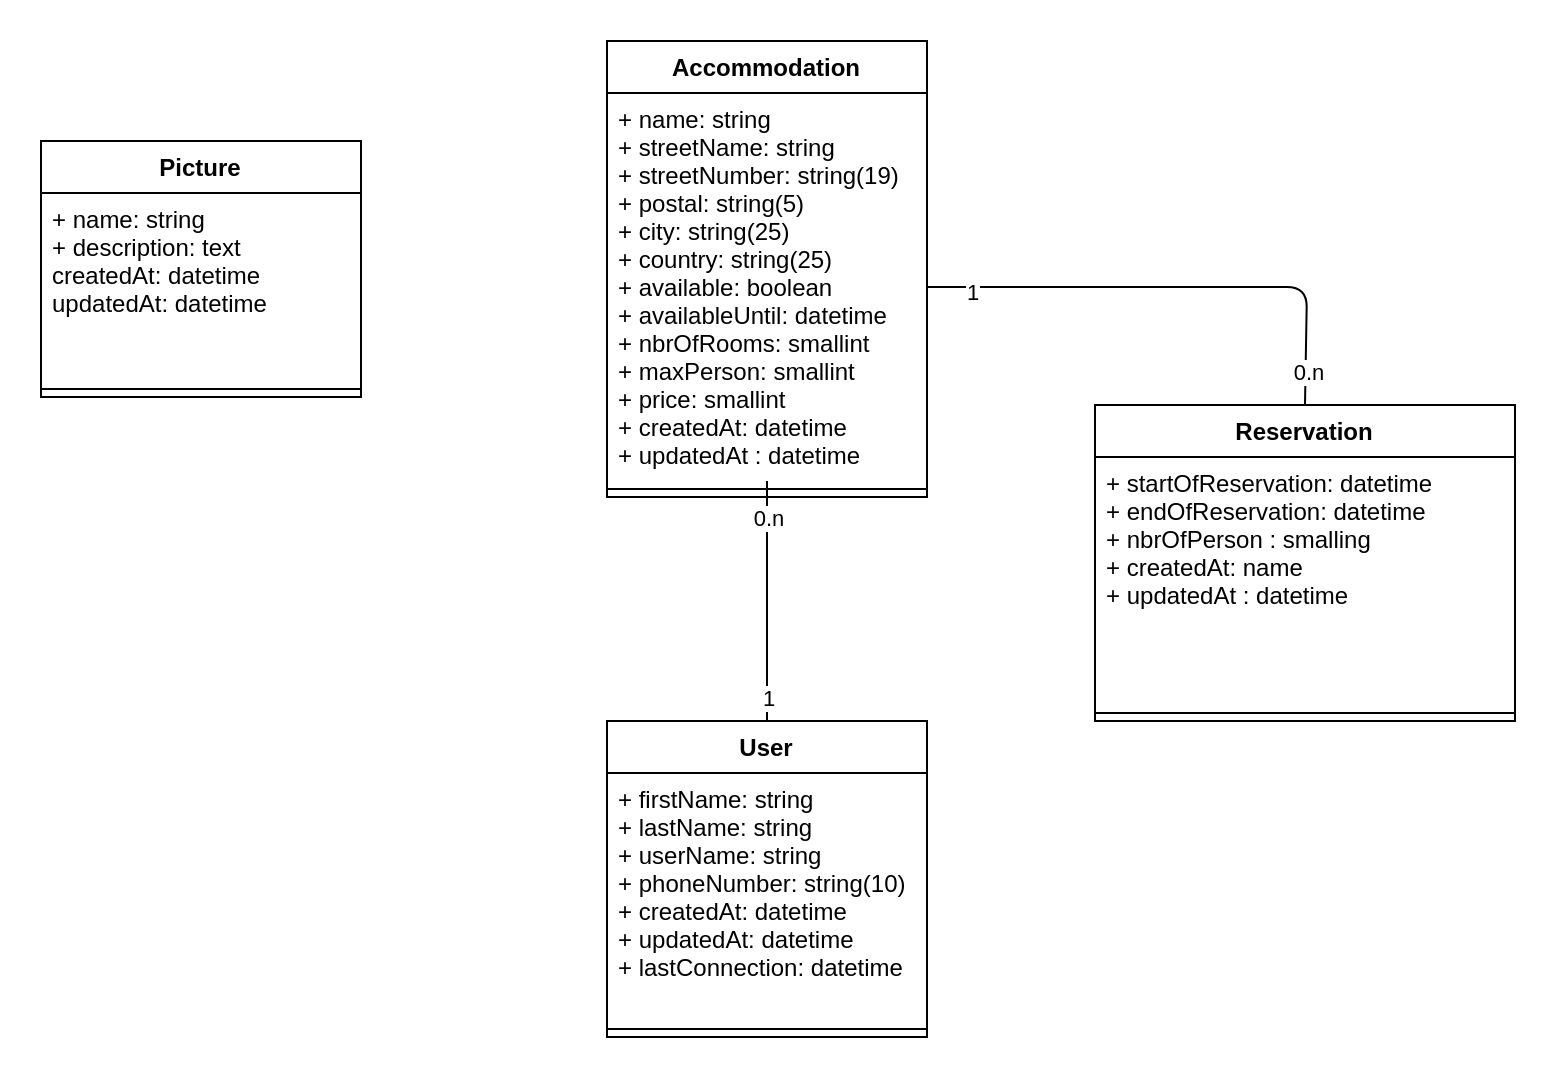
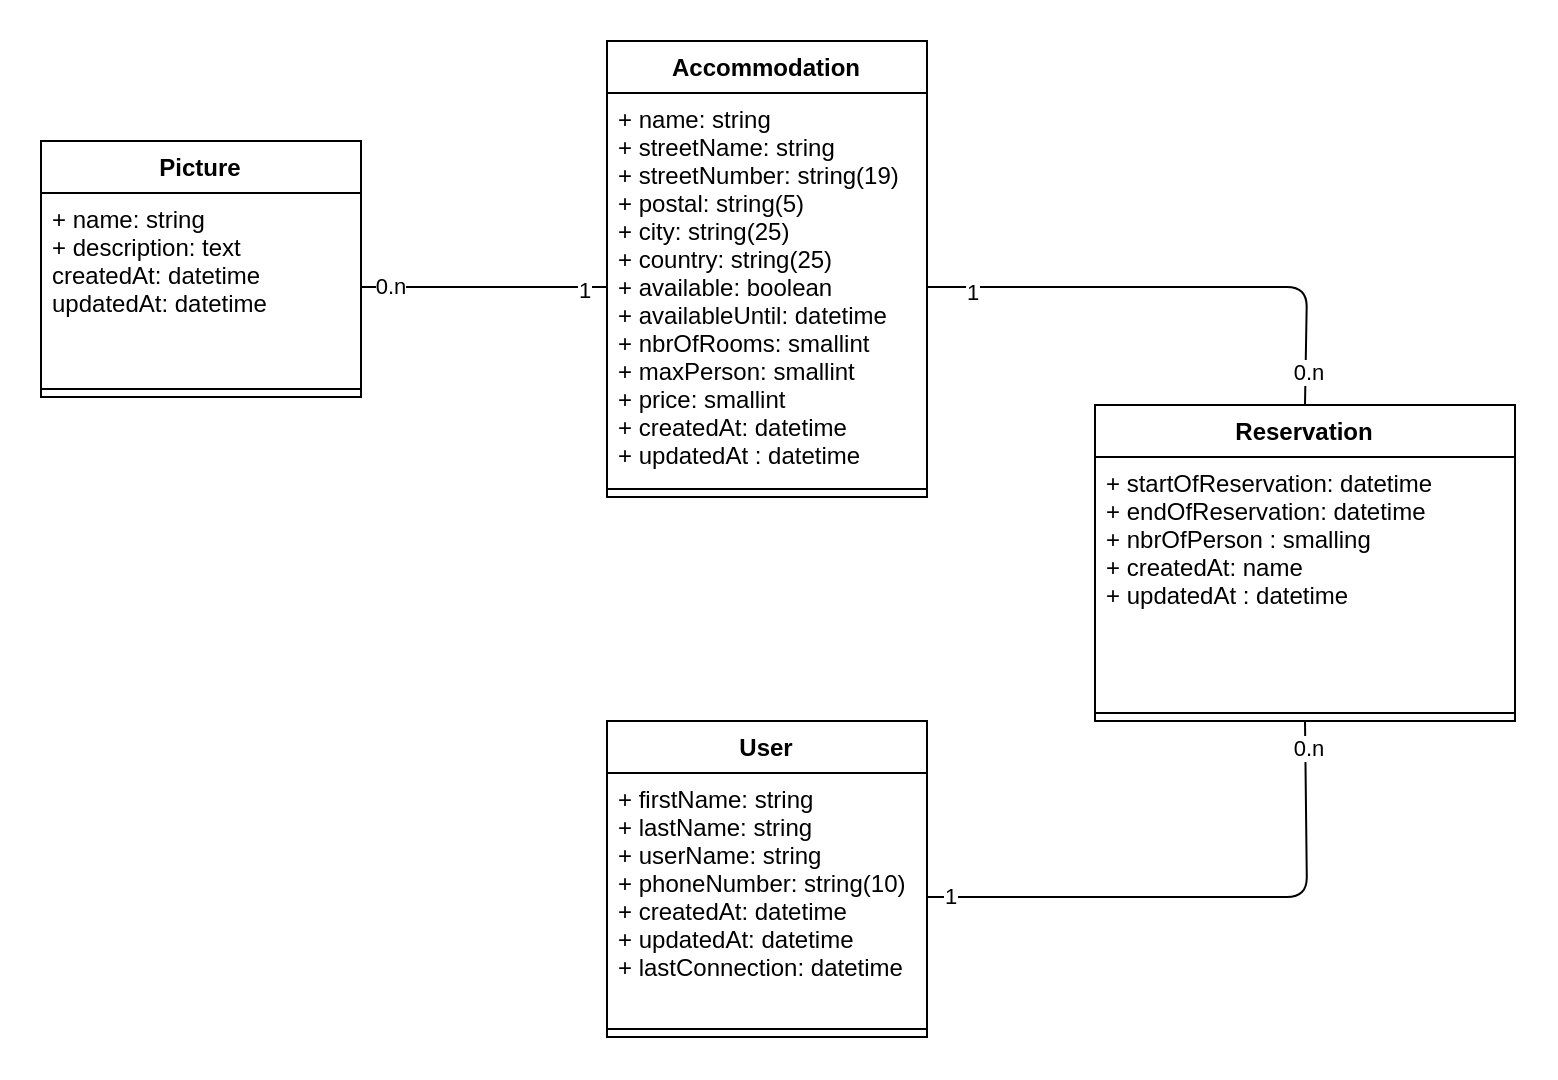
+ <mxCell id="23" style="edgeStyle=none;html=1;exitX=1;exitY=0.5;exitDx=0;exitDy=0;endArrow=none;endFill=0;" parent="1" source="21" target="6" edge="1"><mxGeometry relative="1" as="geometry" /></mxCell>
+ <mxCell id="24" value="1" style="edgeLabel;html=1;align=center;verticalAlign=middle;resizable=0;points=[];" parent="23" vertex="1" connectable="0"><mxGeometry x="0.812" y="-1" relative="1" as="geometry"><mxPoint as="offset" /></mxGeometry></mxCell>
+ <mxCell id="25" value="0.n" style="edgeLabel;html=1;align=center;verticalAlign=middle;resizable=0;points=[];" parent="23" vertex="1" connectable="0"><mxGeometry x="-0.766" y="1" relative="1" as="geometry"><mxPoint as="offset" /></mxGeometry></mxCell>
- <mxCell id="14" style="edgeStyle=none;html=1;exitX=0.5;exitY=0;exitDx=0;exitDy=0;endArrow=none;endFill=0;" parent="1" source="2" target="6" edge="1"><mxGeometry relative="1" as="geometry" /></mxCell>
- <mxCell id="15" value="0.n" style="edgeLabel;html=1;align=center;verticalAlign=middle;resizable=0;points=[];" parent="14" vertex="1" connectable="0"><mxGeometry x="0.694" relative="1" as="geometry"><mxPoint as="offset" /></mxGeometry></mxCell>
- <mxCell id="16" value="1" style="edgeLabel;html=1;align=center;verticalAlign=middle;resizable=0;points=[];" parent="14" vertex="1" connectable="0"><mxGeometry x="-0.792" relative="1" as="geometry"><mxPoint as="offset" /></mxGeometry></mxCell>
+ <mxCell id="17" style="edgeStyle=none;html=1;exitX=1;exitY=0.5;exitDx=0;exitDy=0;endArrow=none;endFill=0;entryX=0.5;entryY=1;entryDx=0;entryDy=0;" parent="1" source="3" target="11" edge="1"><mxGeometry relative="1" as="geometry"><mxPoint x="843" y="280" as="targetPoint" /><Array as="points"><mxPoint x="653" y="448" /></Array></mxGeometry></mxCell>
+ <mxCell id="18" value="0.n" style="edgeLabel;html=1;align=center;verticalAlign=middle;resizable=0;points=[];" parent="17" vertex="1" connectable="0"><mxGeometry x="0.898" y="-1" relative="1" as="geometry"><mxPoint as="offset" /></mxGeometry></mxCell>
+ <mxCell id="19" value="1" style="edgeLabel;html=1;align=center;verticalAlign=middle;resizable=0;points=[];" parent="17" vertex="1" connectable="0"><mxGeometry x="-0.922" y="1" relative="1" as="geometry"><mxPoint as="offset" /></mxGeometry></mxCell>
